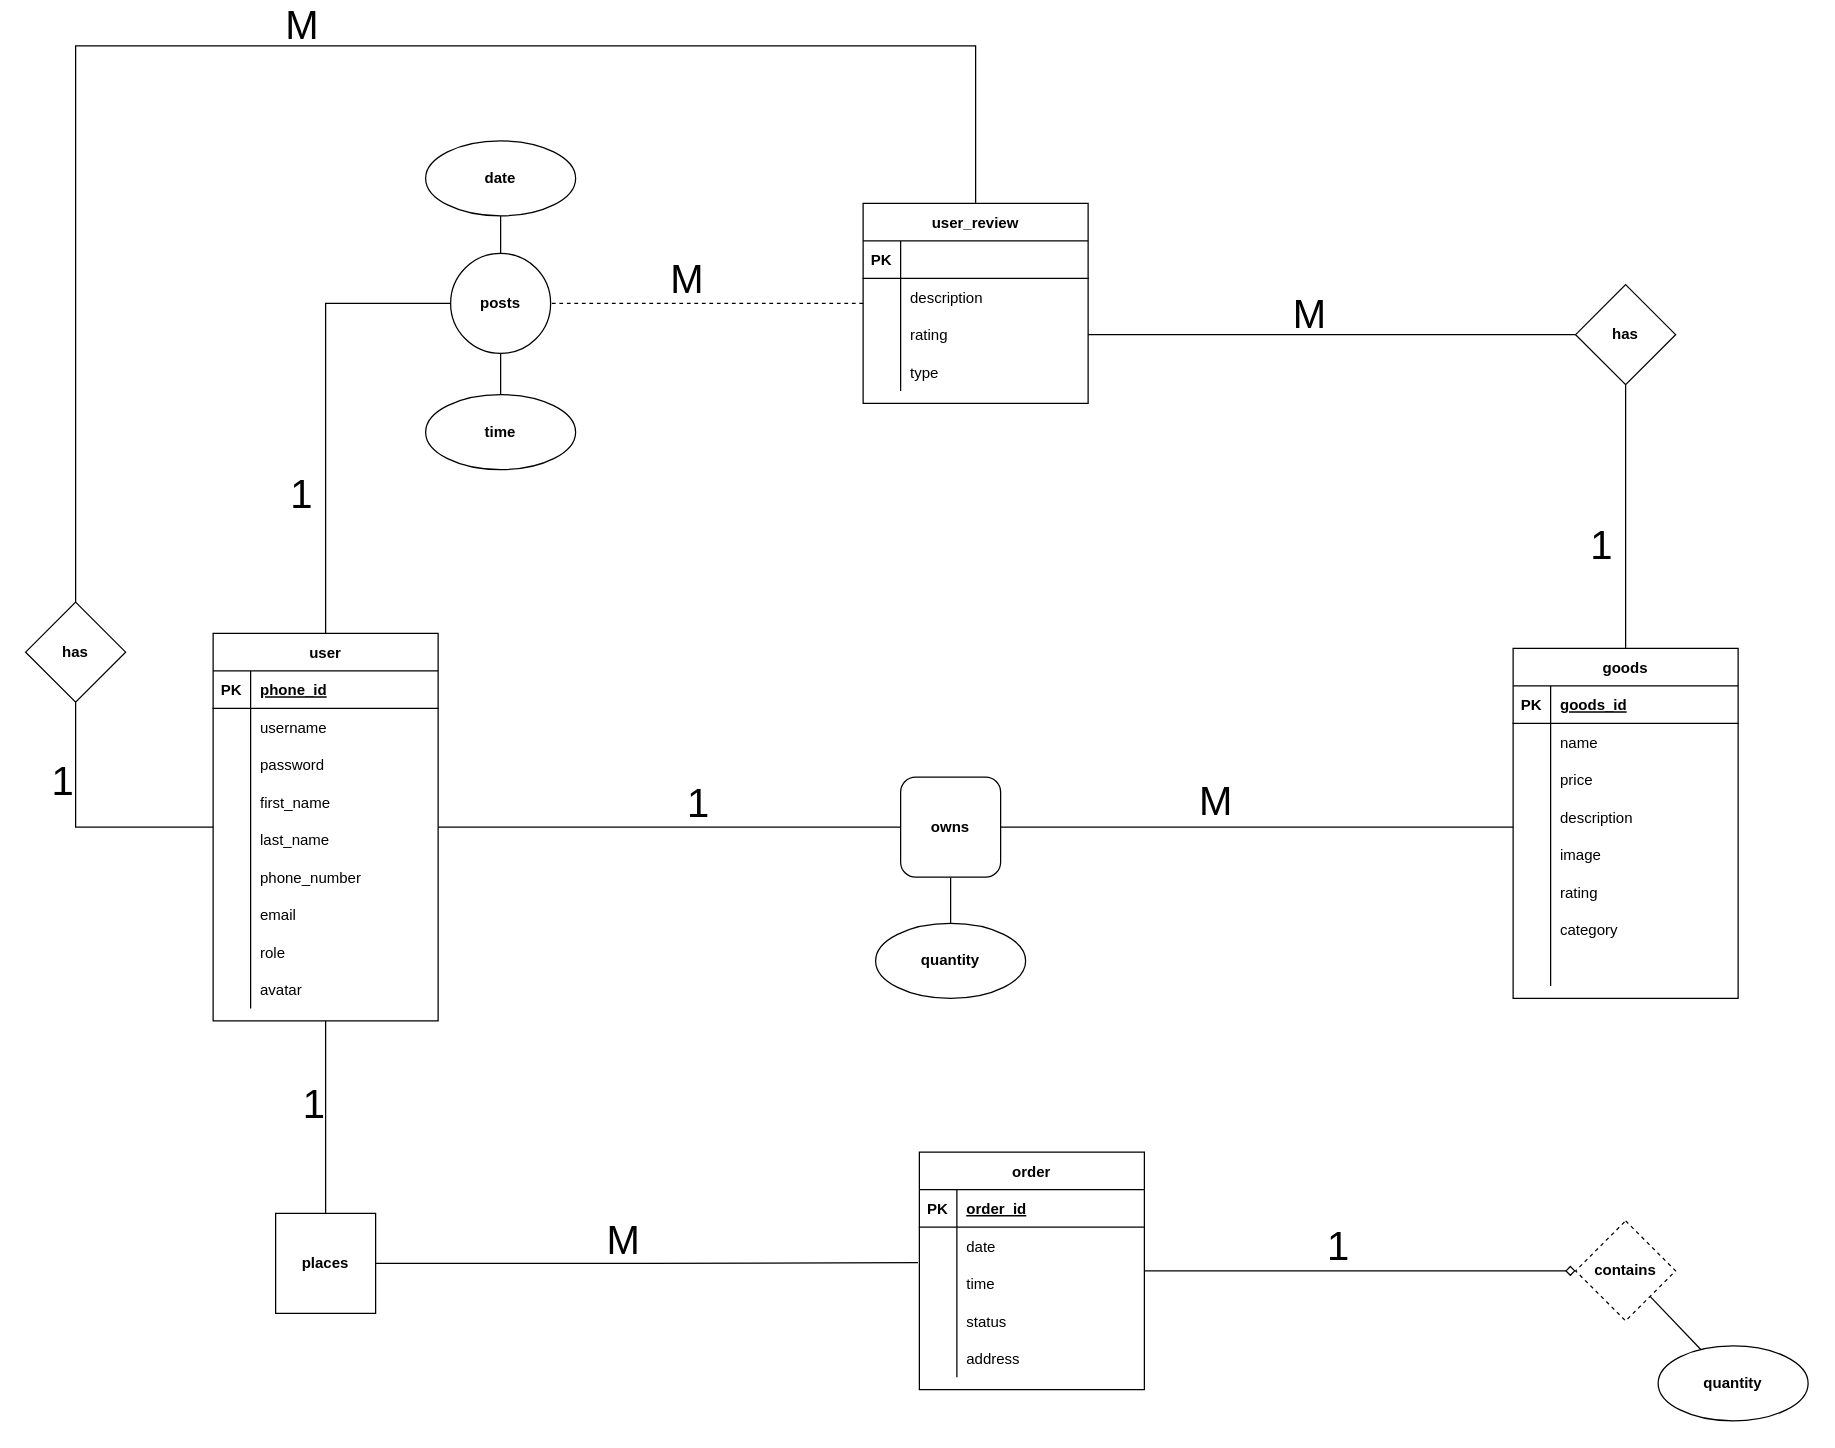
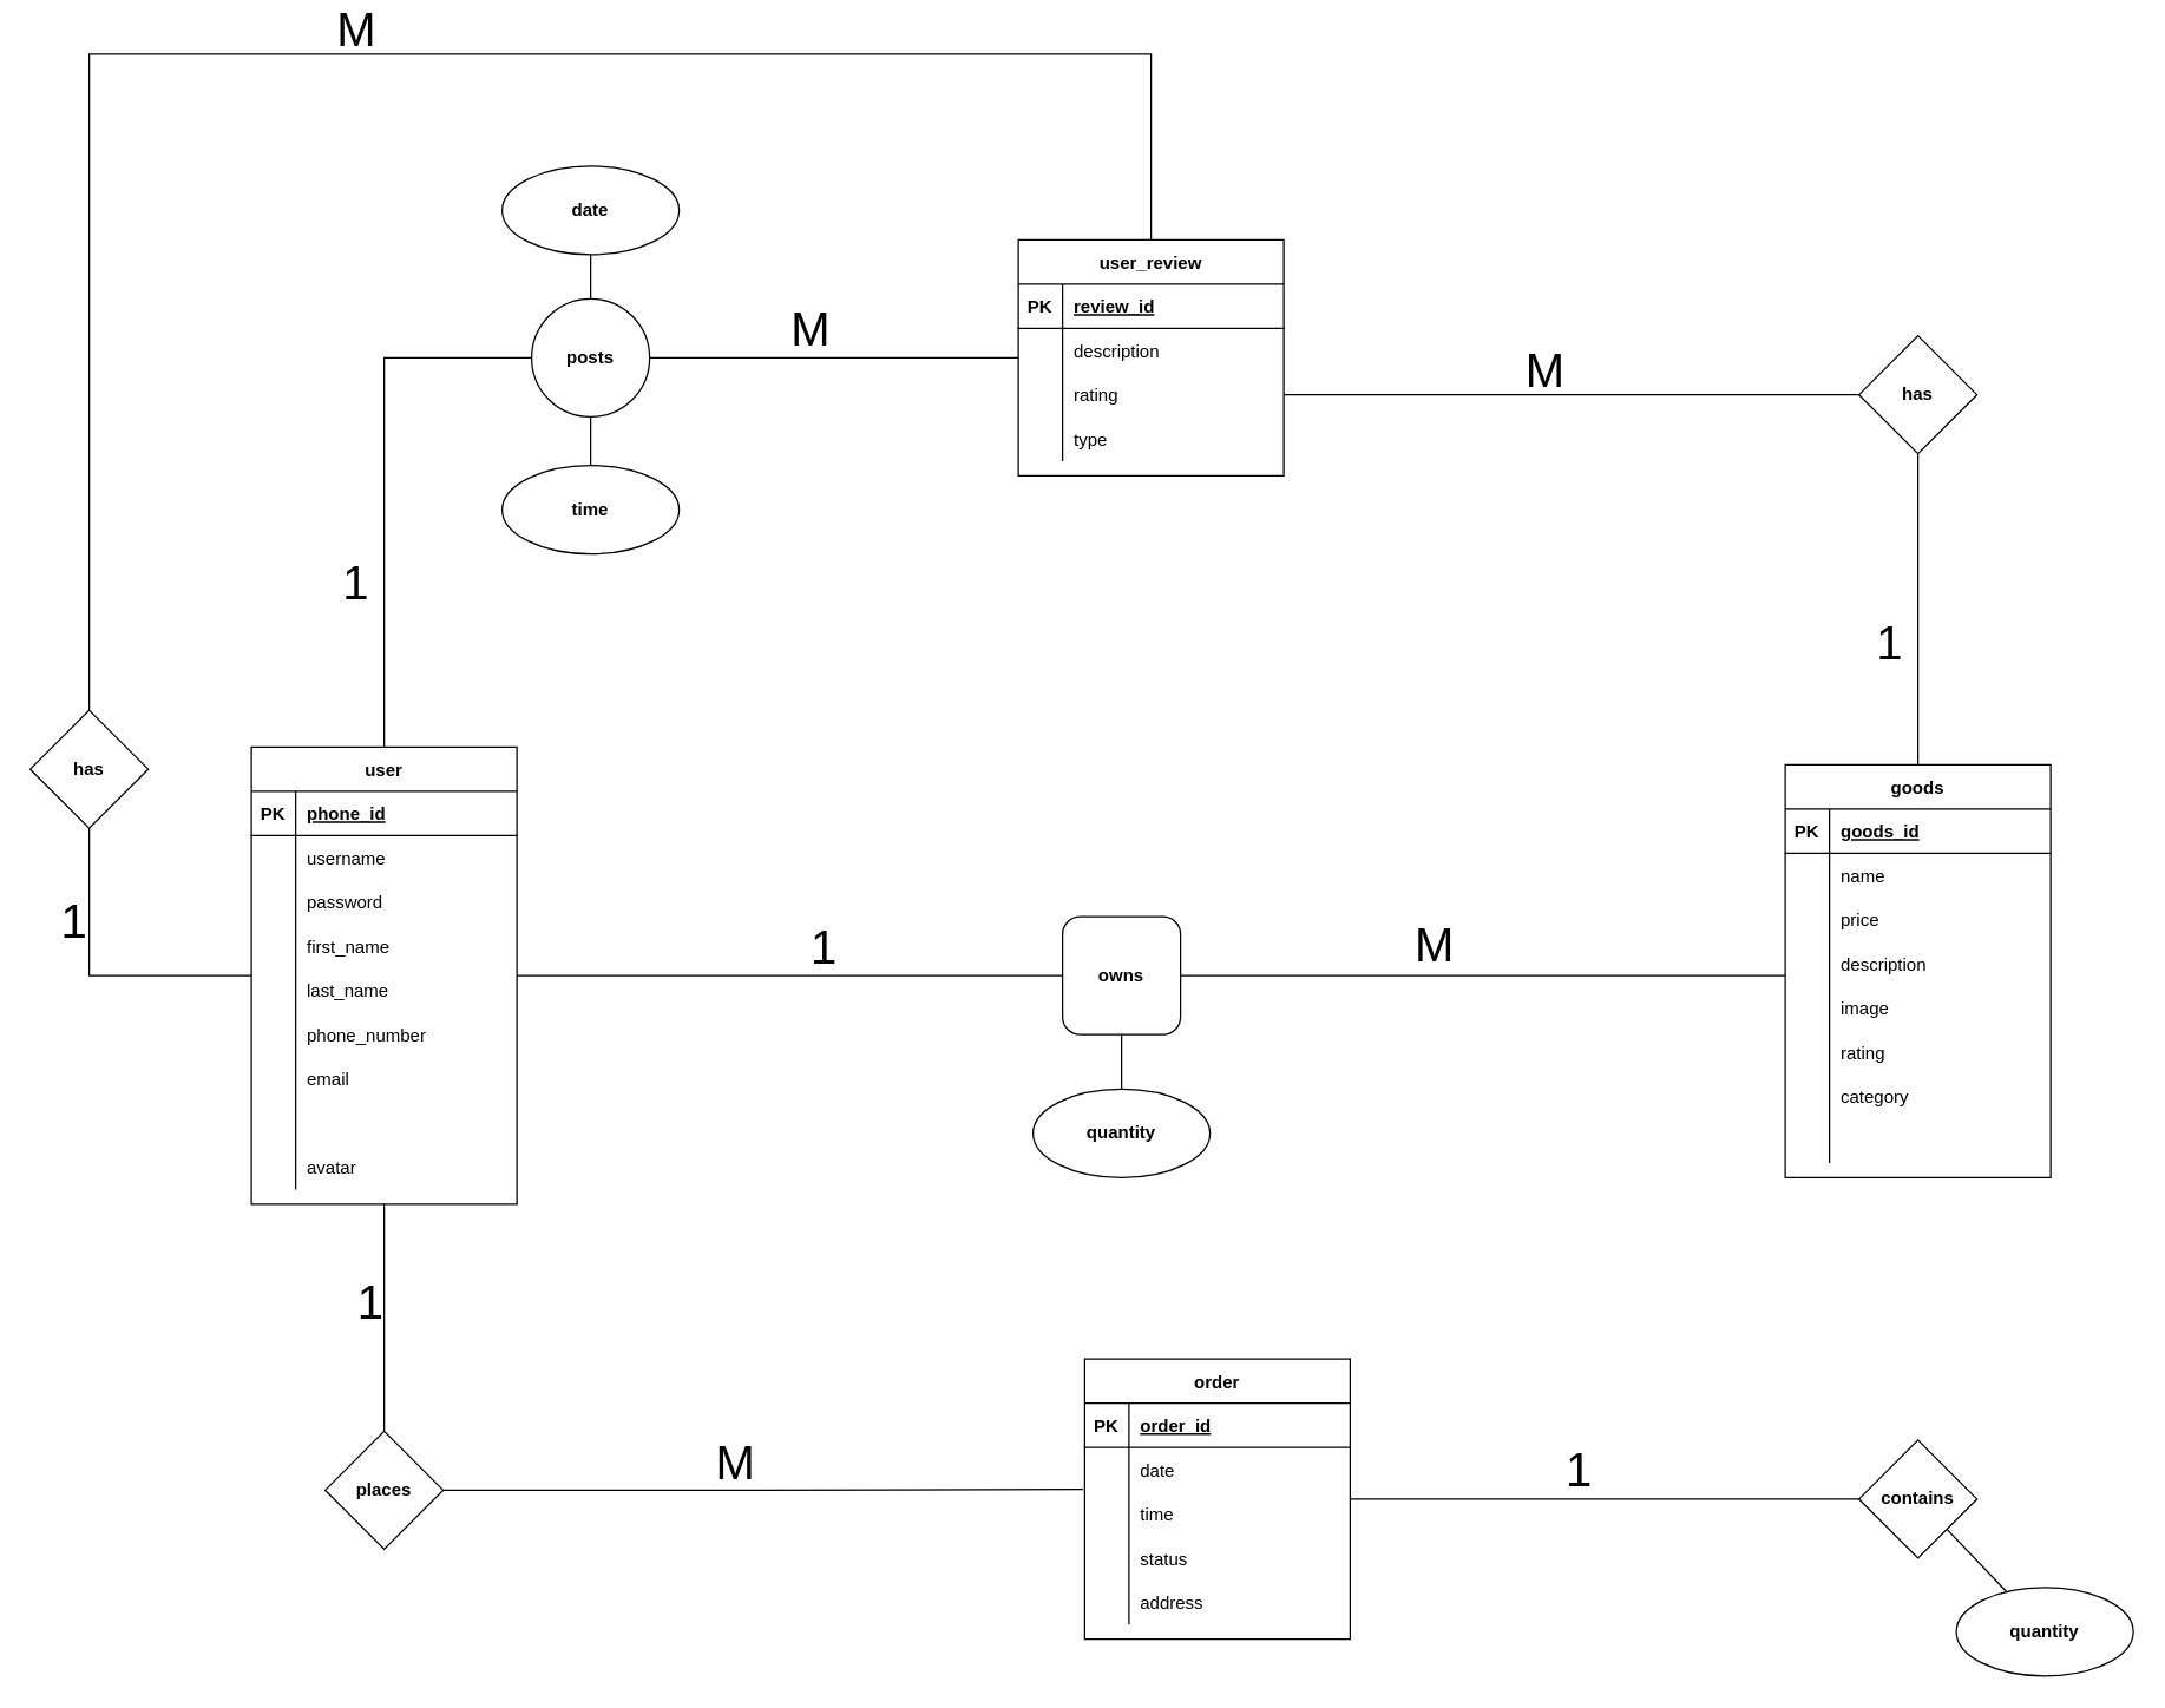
+ <mxCell id="94" value="review_id" style="shape=partialRectangle;connectable=0;fillColor=none;top=0;left=0;bottom=0;right=0;align=left;spacingLeft=6;fontStyle=5;overflow=hidden;" parent="92" vertex="1"><mxGeometry x="30" width="150" height="30" as="geometry" /></mxCell>
- <mxCell id="89" value="" style="edgeStyle=orthogonalEdgeStyle;rounded=0;orthogonalLoop=1;jettySize=auto;html=1;endArrow=none;endFill=0;exitX=0;exitY=0.5;exitDx=0;exitDy=0;dashed=1;" parent="1" source="91" target="106" edge="1"><mxGeometry relative="1" as="geometry"><mxPoint x="895" y="-68" as="sourcePoint" /></mxGeometry></mxCell>
+ <mxCell id="89" value="" style="edgeStyle=orthogonalEdgeStyle;rounded=0;orthogonalLoop=1;jettySize=auto;html=1;endArrow=none;endFill=0;exitX=0;exitY=0.5;exitDx=0;exitDy=0;" parent="1" source="91" target="106" edge="1"><mxGeometry relative="1" as="geometry"><mxPoint x="895" y="-68" as="sourcePoint" /></mxGeometry></mxCell>
- <mxCell id="34" value="role" style="shape=partialRectangle;connectable=0;fillColor=none;top=0;left=0;bottom=0;right=0;align=left;spacingLeft=6;overflow=hidden;" parent="32" vertex="1"><mxGeometry x="30" width="150" height="30" as="geometry" /></mxCell>
- <mxCell id="111" value="places" style="whiteSpace=wrap;html=1;fontStyle=1;startSize=30;rounded=0;" vertex="1" parent="1"><mxGeometry x="220" y="954" width="80" height="80" as="geometry" /></mxCell>
+ <mxCell id="111" value="places" style="rhombus;whiteSpace=wrap;html=1;fontStyle=1;startSize=30;" vertex="1" parent="1"><mxGeometry x="220" y="954" width="80" height="80" as="geometry" /></mxCell>
- <mxCell id="65" value="" style="edgeStyle=orthogonalEdgeStyle;rounded=0;orthogonalLoop=1;jettySize=auto;html=1;endArrow=diamond;endFill=0;" parent="1" source="67" target="88" edge="1"><mxGeometry relative="1" as="geometry" /></mxCell>
+ <mxCell id="65" value="" style="edgeStyle=orthogonalEdgeStyle;rounded=0;orthogonalLoop=1;jettySize=auto;html=1;endArrow=none;endFill=0;" parent="1" source="67" target="88" edge="1"><mxGeometry relative="1" as="geometry" /></mxCell>
- <mxCell id="88" value="contains" style="rhombus;whiteSpace=wrap;html=1;fontStyle=1;startSize=30;dashed=1;" parent="1" vertex="1"><mxGeometry x="1260" y="960" width="80" height="80" as="geometry" /></mxCell>
+ <mxCell id="88" value="contains" style="rhombus;whiteSpace=wrap;html=1;fontStyle=1;startSize=30;" parent="1" vertex="1"><mxGeometry x="1260" y="960" width="80" height="80" as="geometry" /></mxCell>
